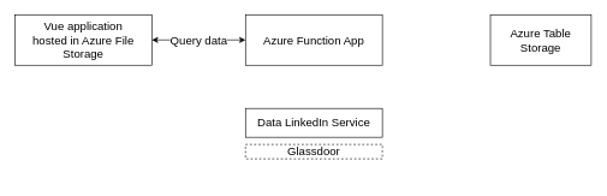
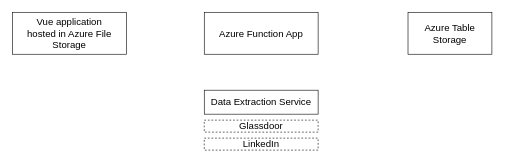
- <mxCell id="2" value="Query data" style="edgeStyle=orthogonalEdgeStyle;rounded=0;orthogonalLoop=1;jettySize=auto;html=1;exitX=1;exitY=0.5;exitDx=0;exitDy=0;entryX=0;entryY=0.5;entryDx=0;entryDy=0;startArrow=classic;startFill=1;fontSize=16;" parent="1" source="3" target="4" edge="1"><mxGeometry relative="1" as="geometry" /></mxCell>
- <mxCell id="8" value="Data LinkedIn Service" style="rounded=0;whiteSpace=wrap;html=1;fillColor=none;fontSize=16;" parent="1" vertex="1"><mxGeometry x="340" y="150" width="190" height="40" as="geometry" /></mxCell>
+ <mxCell id="8" value="Data Extraction Service" style="rounded=0;whiteSpace=wrap;html=1;fillColor=none;fontSize=16;" parent="1" vertex="1"><mxGeometry x="340" y="150" width="190" height="40" as="geometry" /></mxCell>
+ <mxCell id="6" value="LinkedIn" style="rounded=0;whiteSpace=wrap;html=1;fillColor=none;dashed=1;fontSize=16;" parent="1" vertex="1"><mxGeometry x="340" y="230" width="190" height="20" as="geometry" /></mxCell>
